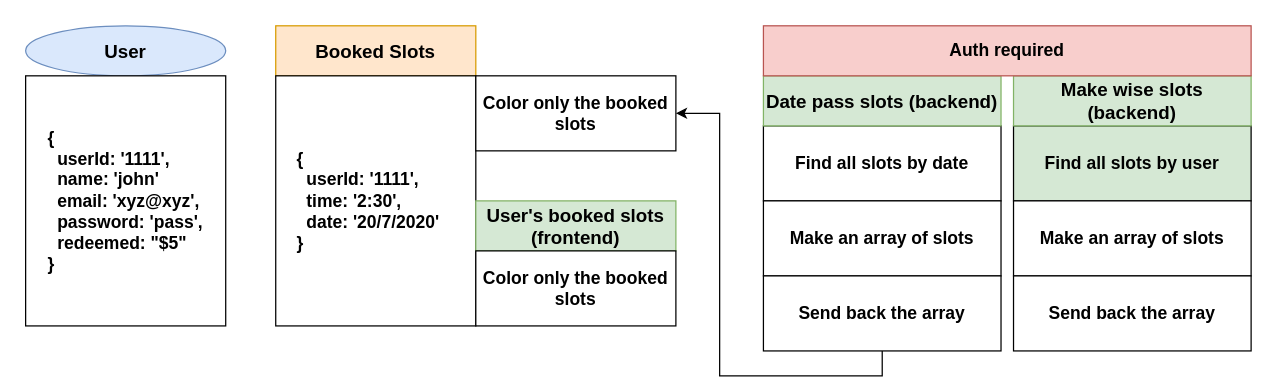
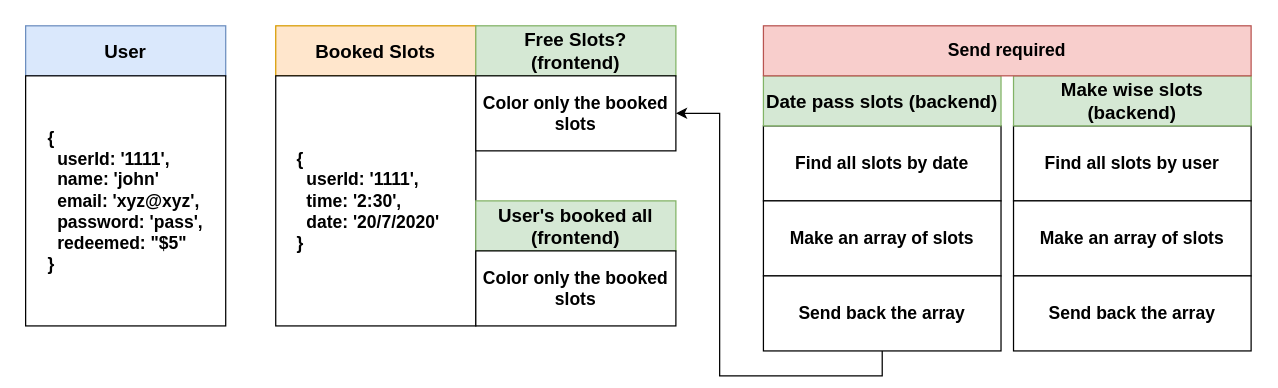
- <mxCell id="2" value="&lt;font style=&quot;font-size: 15px&quot;&gt;&lt;b&gt;User&lt;/b&gt;&lt;/font&gt;" style="ellipse;whiteSpace=wrap;html=1;fillColor=#dae8fc;strokeColor=#6c8ebf;" parent="1" vertex="1"><mxGeometry x="20" y="20" width="160" height="40" as="geometry" /></mxCell>
+ <mxCell id="2" value="&lt;font style=&quot;font-size: 15px&quot;&gt;&lt;b&gt;User&lt;/b&gt;&lt;/font&gt;" style="rounded=0;whiteSpace=wrap;html=1;fillColor=#dae8fc;strokeColor=#6c8ebf;" parent="1" vertex="1"><mxGeometry x="20" y="20" width="160" height="40" as="geometry" /></mxCell>
+ <mxCell id="6" value="&lt;b&gt;&lt;font style=&quot;font-size: 15px&quot;&gt;Free Slots?&lt;br&gt;(frontend)&lt;br&gt;&lt;/font&gt;&lt;/b&gt;" style="rounded=0;whiteSpace=wrap;html=1;fillColor=#d5e8d4;strokeColor=#82b366;" parent="1" vertex="1"><mxGeometry x="380" y="20" width="160" height="40" as="geometry" /></mxCell>
- <mxCell id="17" value="&lt;b&gt;&lt;font style=&quot;font-size: 14px&quot;&gt;Auth required&lt;/font&gt;&lt;/b&gt;" style="rounded=0;whiteSpace=wrap;html=1;fillColor=#f8cecc;strokeColor=#b85450;" parent="1" vertex="1"><mxGeometry x="610" y="20" width="390" height="40" as="geometry" /></mxCell>
+ <mxCell id="17" value="&lt;b&gt;&lt;font style=&quot;font-size: 14px&quot;&gt;Send required&lt;/font&gt;&lt;/b&gt;" style="rounded=0;whiteSpace=wrap;html=1;fillColor=#f8cecc;strokeColor=#b85450;" parent="1" vertex="1"><mxGeometry x="610" y="20" width="390" height="40" as="geometry" /></mxCell>
- <mxCell id="13" value="&lt;b&gt;&lt;font style=&quot;font-size: 14px&quot;&gt;Find all slots by user&lt;/font&gt;&lt;/b&gt;" style="rounded=0;whiteSpace=wrap;html=1;fillColor=#d5e8d4;" parent="1" vertex="1"><mxGeometry x="810" y="100" width="190" height="60" as="geometry" /></mxCell>
+ <mxCell id="13" value="&lt;b&gt;&lt;font style=&quot;font-size: 14px&quot;&gt;Find all slots by user&lt;/font&gt;&lt;/b&gt;" style="rounded=0;whiteSpace=wrap;html=1;" parent="1" vertex="1"><mxGeometry x="810" y="100" width="190" height="60" as="geometry" /></mxCell>
- <mxCell id="18" value="&lt;b&gt;&lt;font style=&quot;font-size: 15px&quot;&gt;User's booked slots&lt;br&gt;(frontend)&lt;br&gt;&lt;/font&gt;&lt;/b&gt;" style="rounded=0;whiteSpace=wrap;html=1;fillColor=#d5e8d4;strokeColor=#82b366;" parent="1" vertex="1"><mxGeometry x="380" y="160" width="160" height="40" as="geometry" /></mxCell>
+ <mxCell id="18" value="&lt;b&gt;&lt;font style=&quot;font-size: 15px&quot;&gt;User's booked all&lt;br&gt;(frontend)&lt;br&gt;&lt;/font&gt;&lt;/b&gt;" style="rounded=0;whiteSpace=wrap;html=1;fillColor=#d5e8d4;strokeColor=#82b366;" parent="1" vertex="1"><mxGeometry x="380" y="160" width="160" height="40" as="geometry" /></mxCell>
